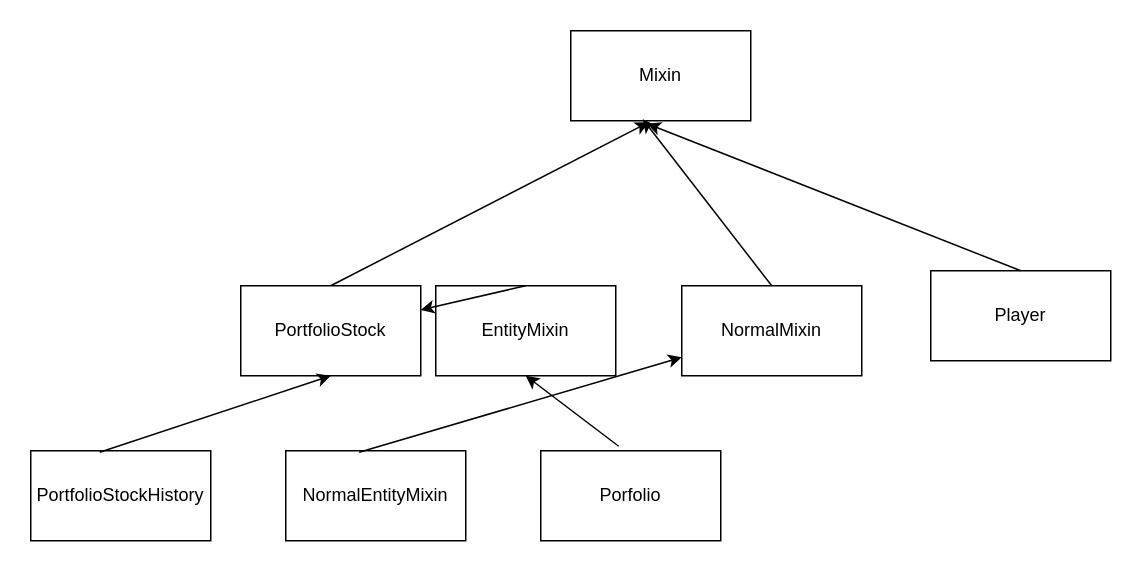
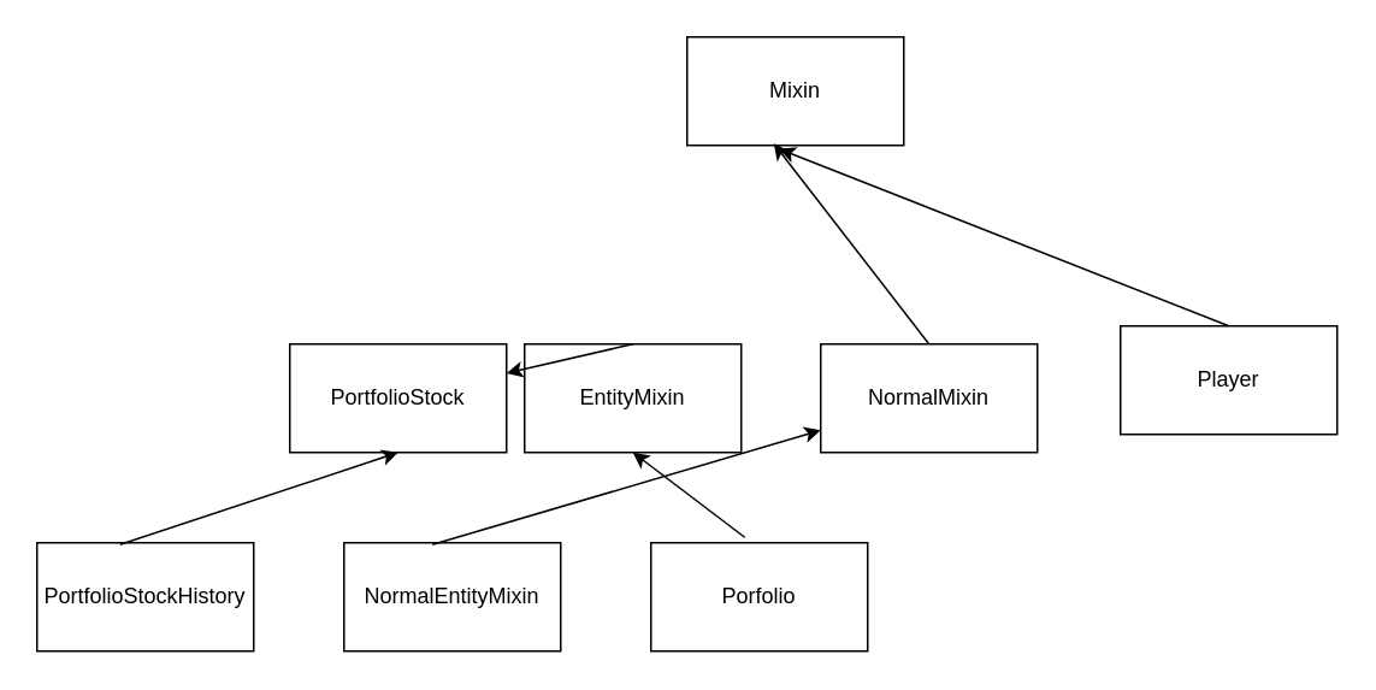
- <mxCell id="3" value="" style="endArrow=classic;html=1;entryX=0.433;entryY=1.017;entryDx=0;entryDy=0;entryPerimeter=0;exitX=0.5;exitY=0;exitDx=0;exitDy=0;" edge="1" parent="1" source="9" target="2"><mxGeometry width="50" height="50" relative="1" as="geometry"><mxPoint x="220" y="190" as="sourcePoint" /><mxPoint x="270" y="140" as="targetPoint" /></mxGeometry></mxCell>
